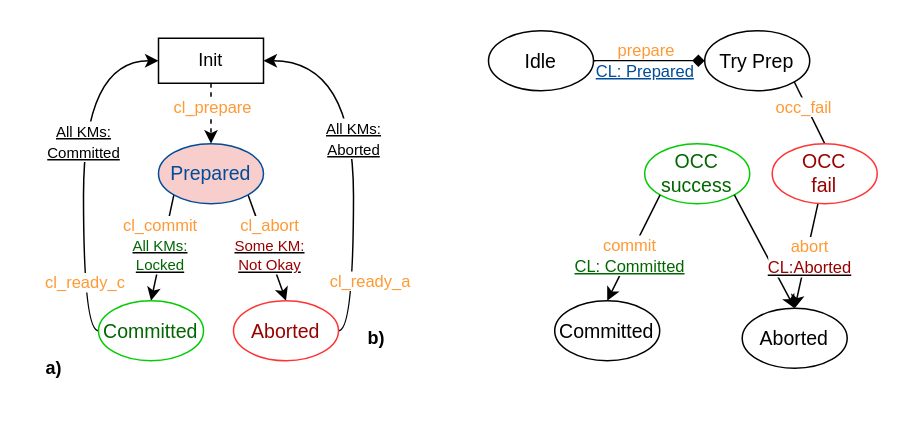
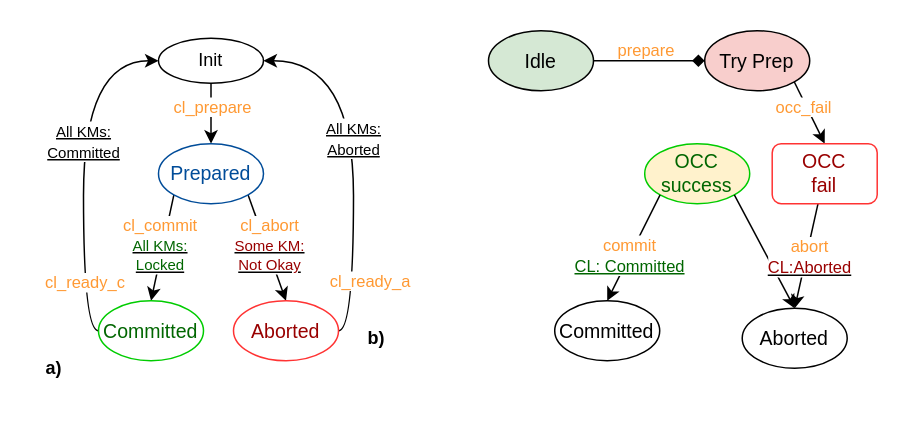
- <mxCell id="4" value="Init" style="whiteSpace=wrap;html=1;rounded=0;" vertex="1" parent="1"><mxGeometry x="105" y="25" width="70" height="30" as="geometry" /></mxCell>
+ <mxCell id="4" value="Init" style="ellipse;whiteSpace=wrap;html=1;" vertex="1" parent="1"><mxGeometry x="105" y="25" width="70" height="30" as="geometry" /></mxCell>
- <mxCell id="22" value="&lt;font style=&quot;font-size: 13px;&quot;&gt;Idle&lt;/font&gt;" style="ellipse;whiteSpace=wrap;html=1;" vertex="1" parent="1"><mxGeometry x="325" y="20" width="70" height="40" as="geometry" /></mxCell>
+ <mxCell id="22" value="&lt;font style=&quot;font-size: 13px;&quot;&gt;Idle&lt;/font&gt;" style="ellipse;whiteSpace=wrap;html=1;fillColor=#d5e8d4;" vertex="1" parent="1"><mxGeometry x="325" y="20" width="70" height="40" as="geometry" /></mxCell>
- <mxCell id="18" value="&lt;span style=&quot;font-size: 13px;&quot;&gt;Try Prep&lt;/span&gt;" style="ellipse;whiteSpace=wrap;html=1;" vertex="1" parent="1"><mxGeometry x="469.14" y="20" width="70" height="40" as="geometry" /></mxCell>
+ <mxCell id="18" value="&lt;span style=&quot;font-size: 13px;&quot;&gt;Try Prep&lt;/span&gt;" style="ellipse;whiteSpace=wrap;html=1;fillColor=#f8cecc;" vertex="1" parent="1"><mxGeometry x="469.14" y="20" width="70" height="40" as="geometry" /></mxCell>
- <mxCell id="32" value="&lt;u style=&quot;forced-color-adjust: none; color: rgb(0, 76, 153); font-family: Helvetica; font-size: 11px; font-style: normal; font-variant-ligatures: normal; font-variant-caps: normal; font-weight: 400; letter-spacing: normal; orphans: 2; text-align: center; text-indent: 0px; text-transform: none; widows: 2; word-spacing: 0px; -webkit-text-stroke-width: 0px; white-space: nowrap; background-color: rgb(255, 255, 255);&quot;&gt;CL: Prepared&lt;/u&gt;" style="text;whiteSpace=wrap;html=1;" vertex="1" parent="1"><mxGeometry x="395" y="33" width="70" height="20" as="geometry" /></mxCell>
- <mxCell id="2" style="edgeStyle=orthogonalEdgeStyle;rounded=0;orthogonalLoop=1;jettySize=auto;html=1;exitX=0.5;exitY=1;exitDx=0;exitDy=0;entryX=0.5;entryY=0;entryDx=0;entryDy=0;dashed=1;" edge="1" parent="1" source="4" target="9"><mxGeometry relative="1" as="geometry" /></mxCell>
+ <mxCell id="2" style="edgeStyle=orthogonalEdgeStyle;rounded=0;orthogonalLoop=1;jettySize=auto;html=1;exitX=0.5;exitY=1;exitDx=0;exitDy=0;entryX=0.5;entryY=0;entryDx=0;entryDy=0;" edge="1" parent="1" source="4" target="9"><mxGeometry relative="1" as="geometry" /></mxCell>
- <mxCell id="16" value="" style="edgeStyle=none;rounded=0;orthogonalLoop=1;jettySize=auto;html=1;exitX=1;exitY=1;exitDx=0;exitDy=0;entryX=0.5;entryY=0;entryDx=0;entryDy=0;endArrow=none;" edge="1" parent="1" source="18" target="24"><mxGeometry relative="1" as="geometry" /></mxCell>
+ <mxCell id="16" value="" style="edgeStyle=none;rounded=0;orthogonalLoop=1;jettySize=auto;html=1;exitX=1;exitY=1;exitDx=0;exitDy=0;entryX=0.5;entryY=0;entryDx=0;entryDy=0;" edge="1" parent="1" source="18" target="24"><mxGeometry relative="1" as="geometry" /></mxCell>
- <mxCell id="9" value="&lt;font style=&quot;font-size: 13px;&quot; color=&quot;#004c99&quot;&gt;Prepared&lt;/font&gt;" style="ellipse;whiteSpace=wrap;html=1;strokeColor=#004C99;fillColor=#f8cecc;" vertex="1" parent="1"><mxGeometry x="105" y="95.29" width="70" height="40" as="geometry" /></mxCell>
+ <mxCell id="9" value="&lt;font style=&quot;font-size: 13px;&quot; color=&quot;#004c99&quot;&gt;Prepared&lt;/font&gt;" style="ellipse;whiteSpace=wrap;html=1;strokeColor=#004C99;" vertex="1" parent="1"><mxGeometry x="105" y="95.29" width="70" height="40" as="geometry" /></mxCell>
- <mxCell id="27" value="&lt;font style=&quot;font-size: 13px;&quot; color=&quot;#006600&quot;&gt;OCC success&lt;/font&gt;" style="ellipse;whiteSpace=wrap;html=1;strokeColor=#00CC00;" vertex="1" parent="1"><mxGeometry x="429.14" y="95.29" width="70" height="40" as="geometry" /></mxCell>
+ <mxCell id="27" value="&lt;font style=&quot;font-size: 13px;&quot; color=&quot;#006600&quot;&gt;OCC success&lt;/font&gt;" style="ellipse;whiteSpace=wrap;html=1;strokeColor=#00CC00;fillColor=#fff2cc;" vertex="1" parent="1"><mxGeometry x="429.14" y="95.29" width="70" height="40" as="geometry" /></mxCell>
- <mxCell id="24" value="&lt;font style=&quot;font-size: 13px;&quot; color=&quot;#990000&quot;&gt;OCC&lt;/font&gt;&lt;div&gt;&lt;font style=&quot;font-size: 13px;&quot; color=&quot;#990000&quot;&gt;fail&lt;/font&gt;&lt;/div&gt;" style="ellipse;whiteSpace=wrap;html=1;strokeColor=#FF3333;" vertex="1" parent="1"><mxGeometry x="514.14" y="95.29" width="70" height="40" as="geometry" /></mxCell>
+ <mxCell id="24" value="&lt;font style=&quot;font-size: 13px;&quot; color=&quot;#990000&quot;&gt;OCC&lt;/font&gt;&lt;div&gt;&lt;font style=&quot;font-size: 13px;&quot; color=&quot;#990000&quot;&gt;fail&lt;/font&gt;&lt;/div&gt;" style="whiteSpace=wrap;html=1;strokeColor=#FF3333;rounded=1;" vertex="1" parent="1"><mxGeometry x="514.14" y="95.29" width="70" height="40" as="geometry" /></mxCell>
